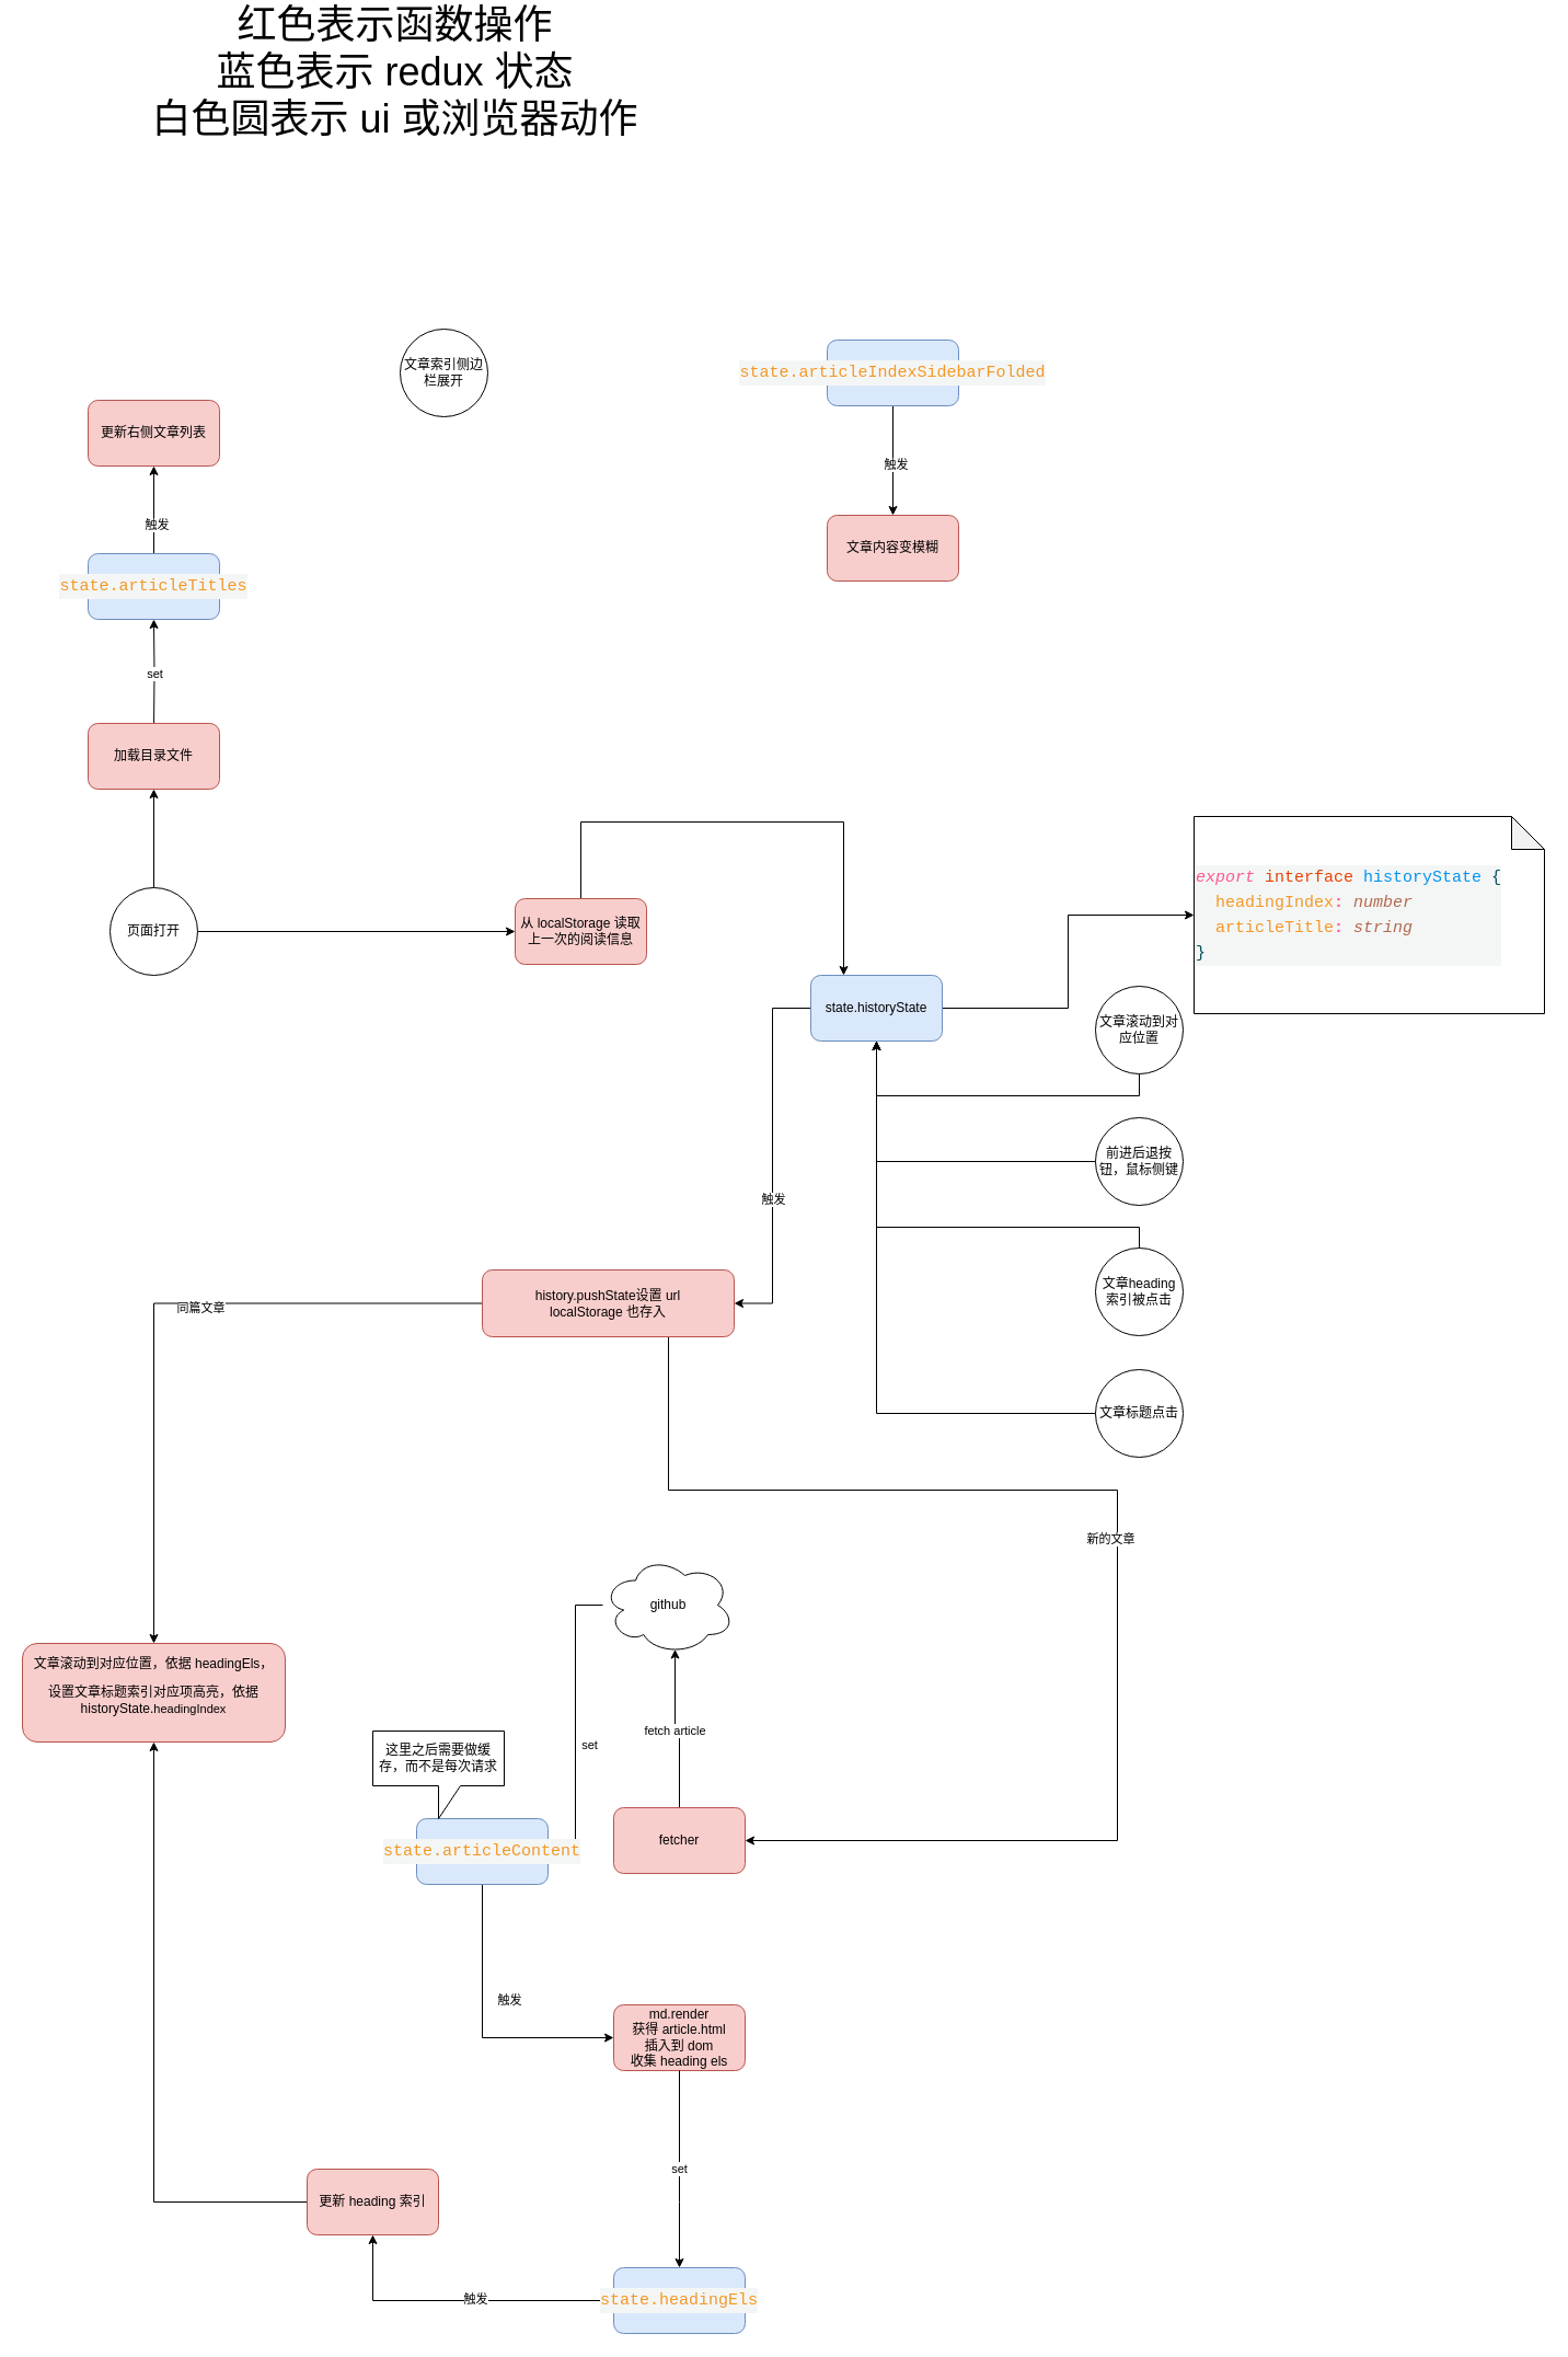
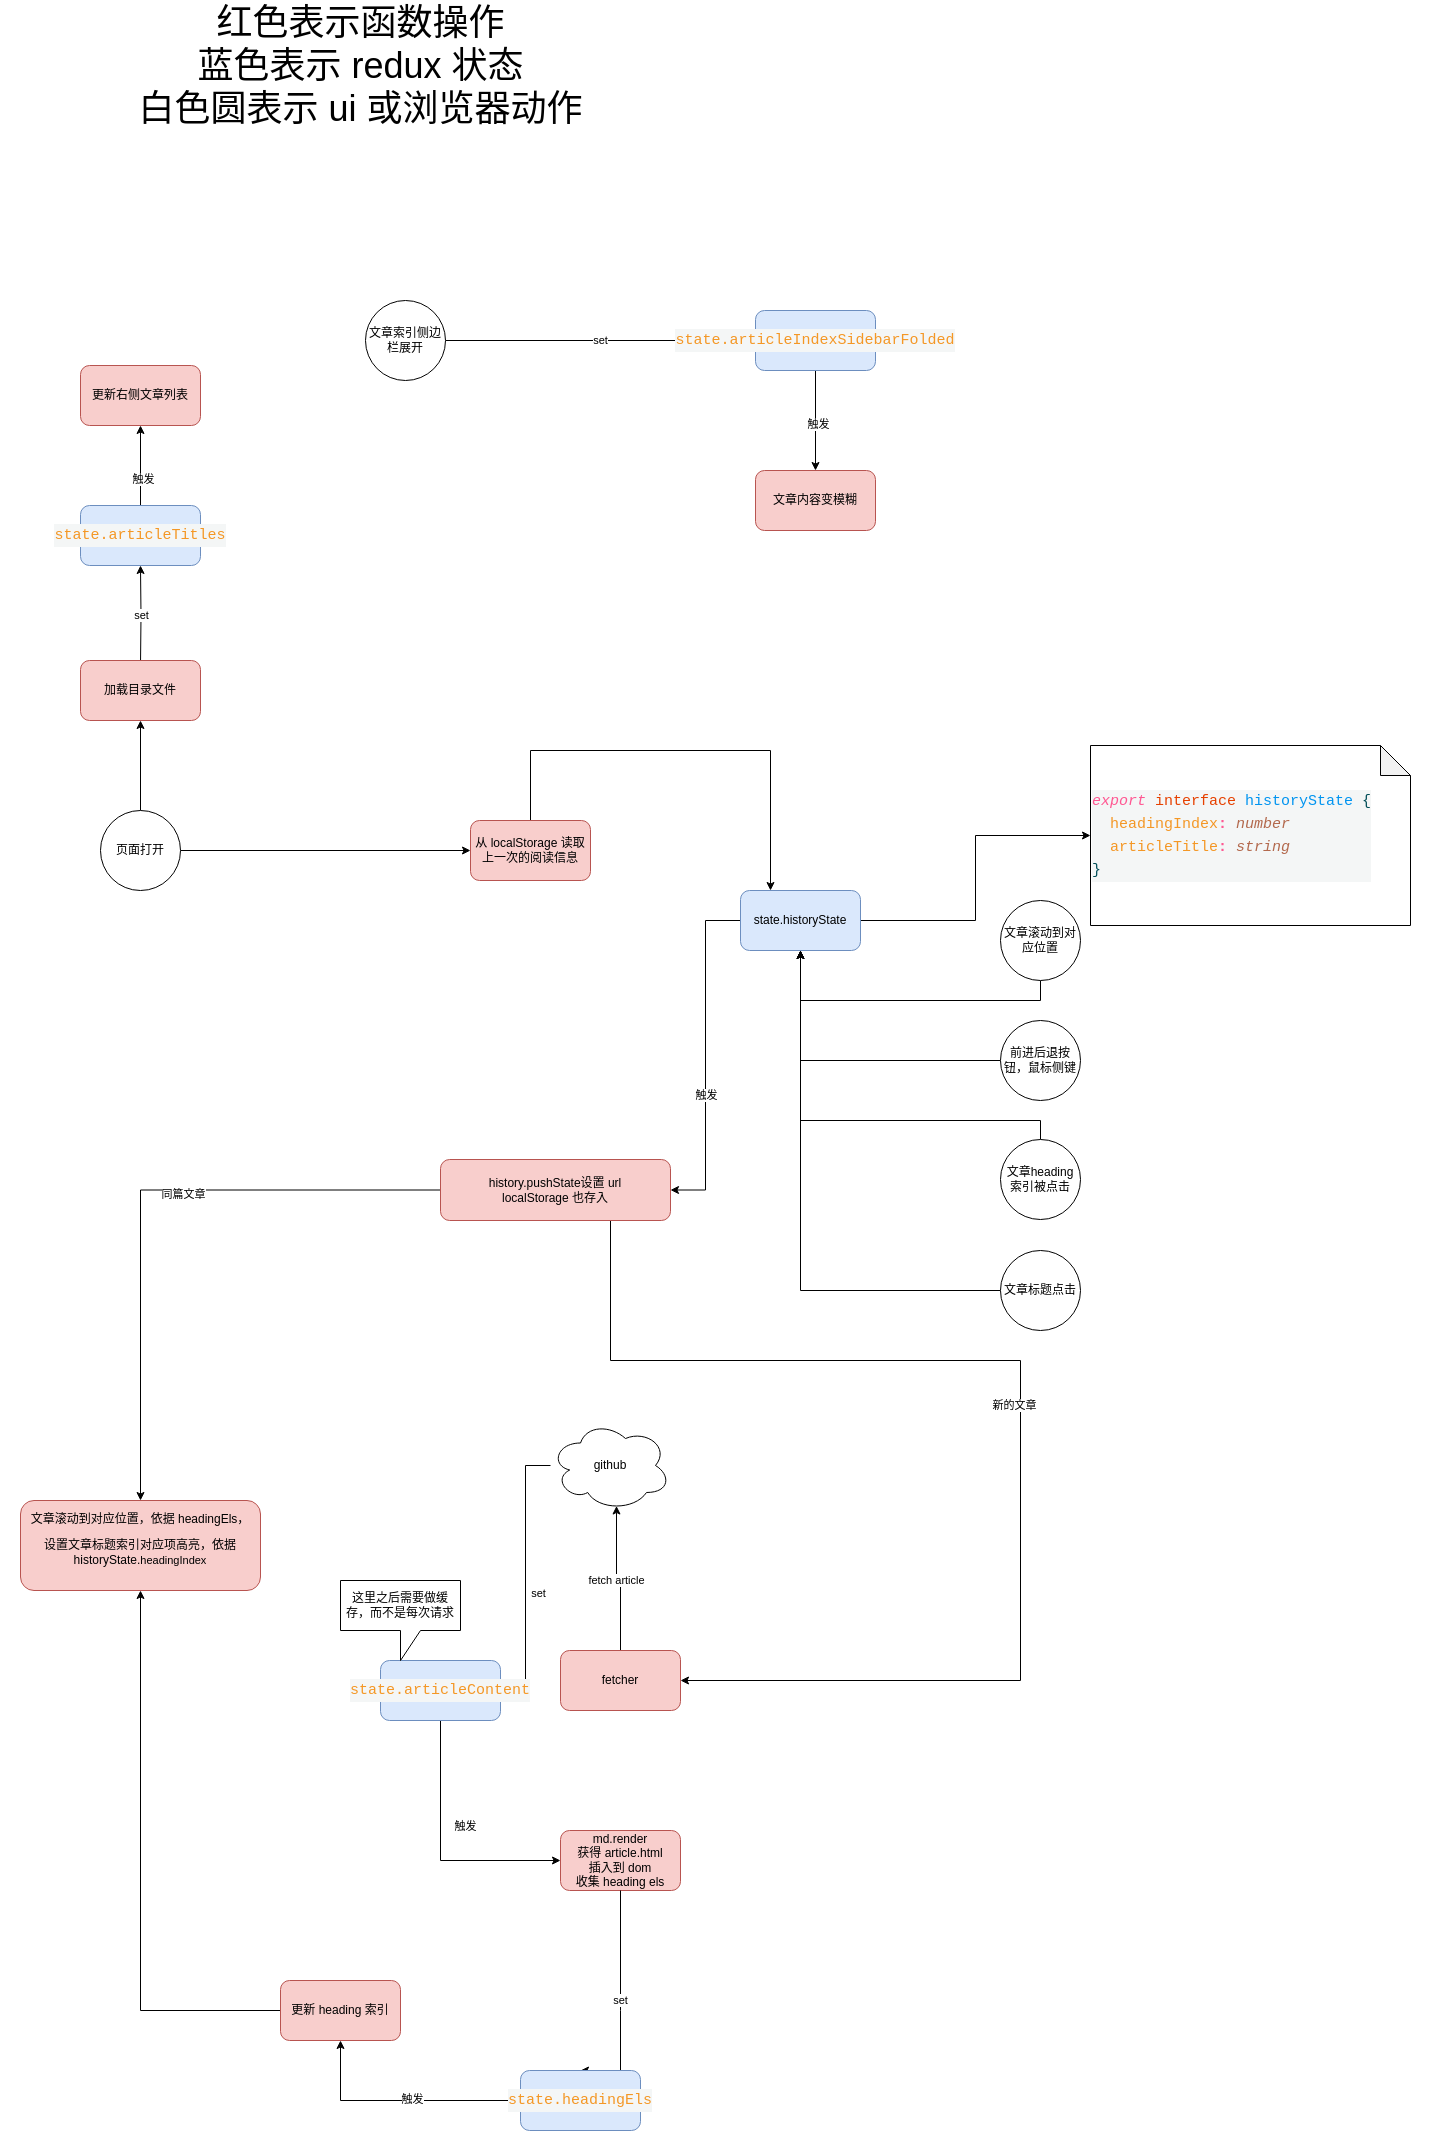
+ <mxCell id="26" value="set" style="edgeStyle=orthogonalEdgeStyle;rounded=0;orthogonalLoop=1;jettySize=auto;html=1;" parent="1" source="27" target="30" edge="1"><mxGeometry relative="1" as="geometry" /></mxCell>
- <mxCell id="11" value="&lt;div style=&quot;color: rgb(0 , 86 , 97) ; background-color: rgb(244 , 246 , 246) ; font-family: &amp;#34;camingocode, 微软雅黑&amp;#34; , &amp;#34;menlo&amp;#34; , &amp;#34;monaco&amp;#34; , &amp;#34;courier new&amp;#34; , monospace ; font-size: 15px ; line-height: 23px&quot;&gt;&lt;div style=&quot;font-family: &amp;#34;camingocode, 微软雅黑&amp;#34; , &amp;#34;menlo&amp;#34; , &amp;#34;monaco&amp;#34; , &amp;#34;courier new&amp;#34; , monospace ; line-height: 23px&quot;&gt;&lt;span style=&quot;color: #f49725&quot;&gt;state.headingEls&lt;/span&gt;&lt;/div&gt;&lt;/div&gt;" style="whiteSpace=wrap;html=1;rounded=1;fillColor=#dae8fc;strokeColor=#6c8ebf;" parent="1" vertex="1"><mxGeometry x="560" y="2060" width="120" height="60" as="geometry" /></mxCell>
+ <mxCell id="11" value="&lt;div style=&quot;color: rgb(0 , 86 , 97) ; background-color: rgb(244 , 246 , 246) ; font-family: &amp;#34;camingocode, 微软雅黑&amp;#34; , &amp;#34;menlo&amp;#34; , &amp;#34;monaco&amp;#34; , &amp;#34;courier new&amp;#34; , monospace ; font-size: 15px ; line-height: 23px&quot;&gt;&lt;div style=&quot;font-family: &amp;#34;camingocode, 微软雅黑&amp;#34; , &amp;#34;menlo&amp;#34; , &amp;#34;monaco&amp;#34; , &amp;#34;courier new&amp;#34; , monospace ; line-height: 23px&quot;&gt;&lt;span style=&quot;color: #f49725&quot;&gt;state.headingEls&lt;/span&gt;&lt;/div&gt;&lt;/div&gt;" style="whiteSpace=wrap;html=1;rounded=1;fillColor=#dae8fc;strokeColor=#6c8ebf;" parent="1" vertex="1"><mxGeometry x="520" y="2060" width="120" height="60" as="geometry" /></mxCell>
